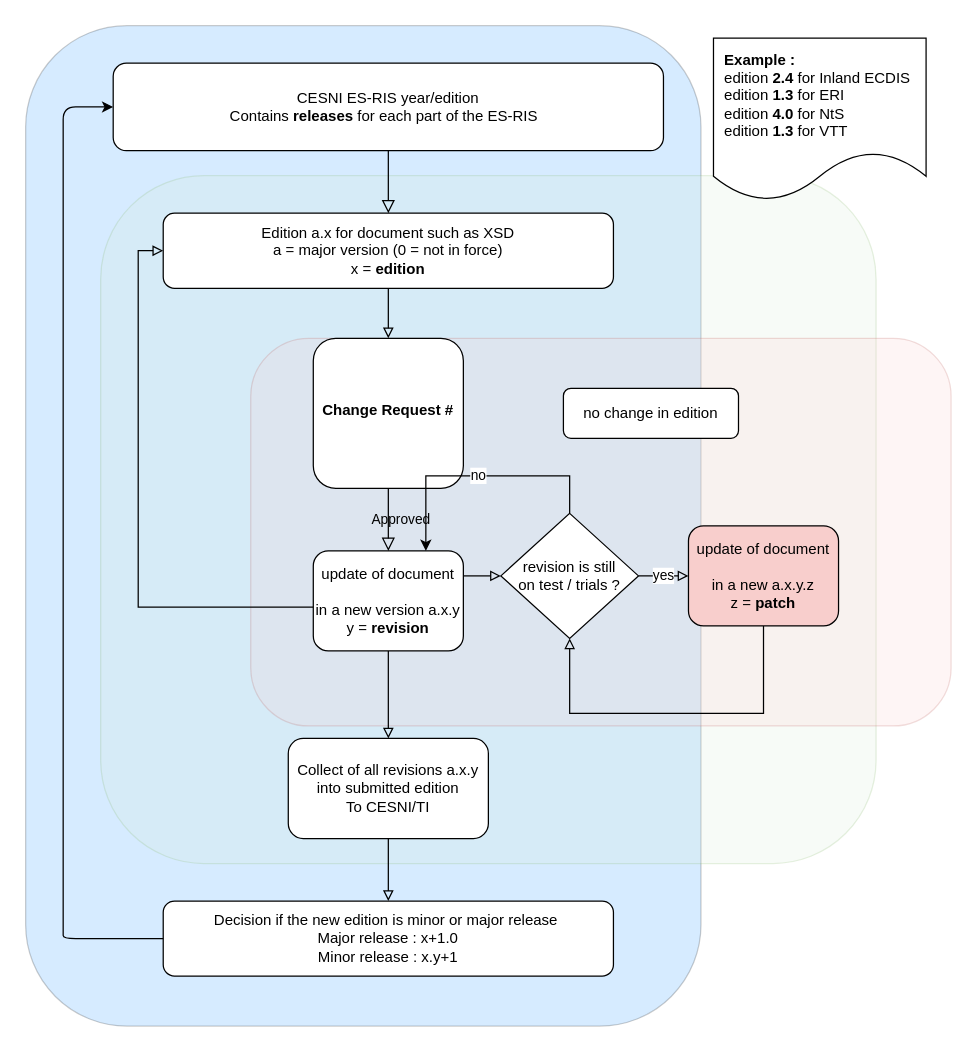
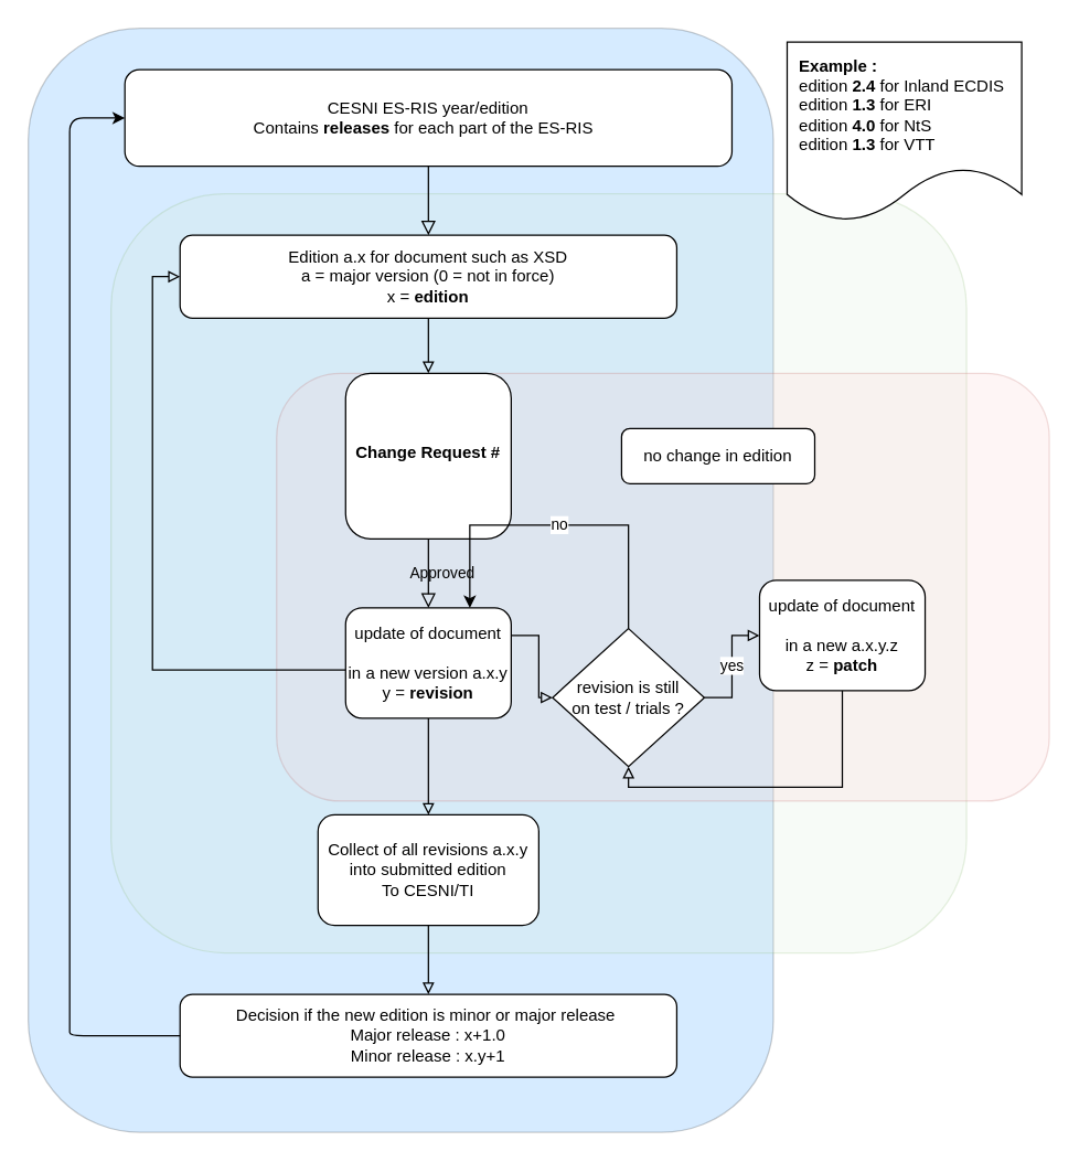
- <mxCell id="22" value="revision is still &lt;br&gt;on test / trials ?" style="rhombus;whiteSpace=wrap;html=1;rounded=0;" parent="1" vertex="1"><mxGeometry x="400" y="410" width="110" height="100" as="geometry" /></mxCell>
+ <mxCell id="22" value="revision is still &lt;br&gt;on test / trials ?" style="rhombus;whiteSpace=wrap;html=1;rounded=0;" parent="1" vertex="1"><mxGeometry x="400" y="455" width="110" height="100" as="geometry" /></mxCell>
- <mxCell id="24" value="update of document&lt;br&gt;&lt;br&gt;in a new a.x.y.z&lt;br&gt;z = &lt;b&gt;patch&lt;/b&gt;" style="rounded=1;whiteSpace=wrap;html=1;fillColor=#f8cecc;" parent="1" vertex="1"><mxGeometry x="550" y="420" width="120" height="80" as="geometry" /></mxCell>
+ <mxCell id="24" value="update of document&lt;br&gt;&lt;br&gt;in a new a.x.y.z&lt;br&gt;z = &lt;b&gt;patch&lt;/b&gt;" style="rounded=1;whiteSpace=wrap;html=1;" parent="1" vertex="1"><mxGeometry x="550" y="420" width="120" height="80" as="geometry" /></mxCell>
